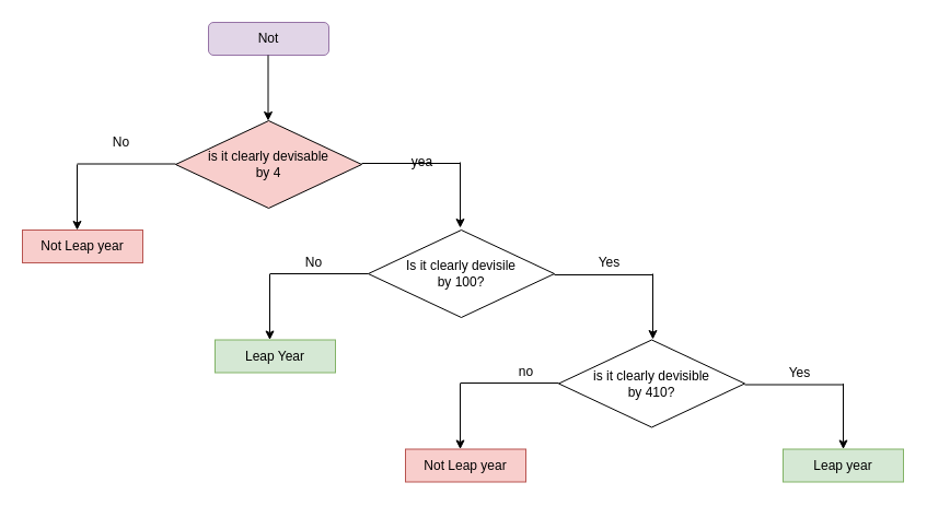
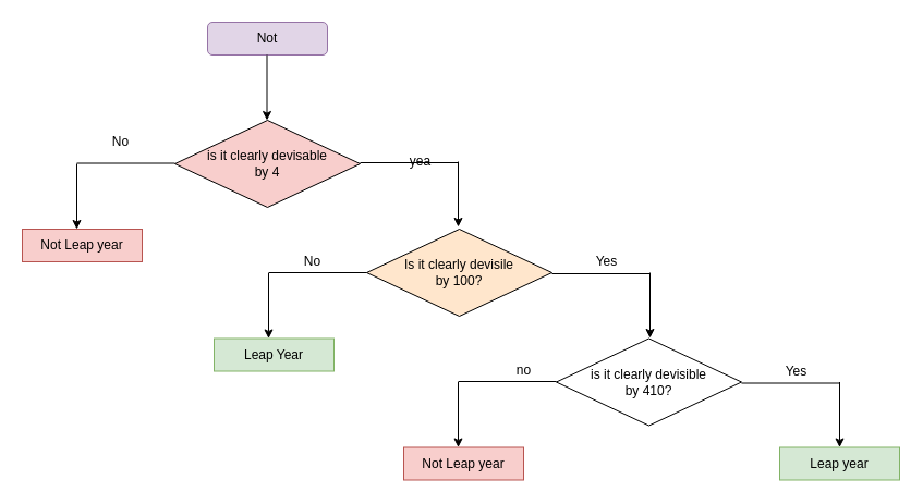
- <mxCell id="12" value="Is it clearly devisile&lt;br&gt;by 100?" style="rhombus;whiteSpace=wrap;html=1;" parent="1" vertex="1"><mxGeometry x="336" y="210" width="170" height="80" as="geometry" /></mxCell>
+ <mxCell id="12" value="Is it clearly devisile&lt;br&gt;by 100?" style="rhombus;whiteSpace=wrap;html=1;fillColor=#ffe6cc;" parent="1" vertex="1"><mxGeometry x="336" y="210" width="170" height="80" as="geometry" /></mxCell>
